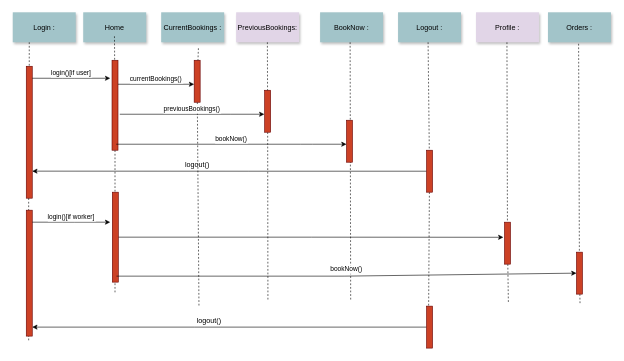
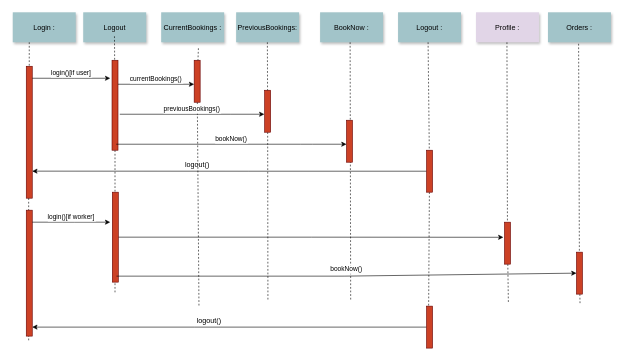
- <mxCell id="5" value="PreviousBookings:" style="shadow=1;fillColor=#e1d5e7;strokeColor=none;" vertex="1" parent="1"><mxGeometry x="393" y="20" width="105" height="50" as="geometry" /></mxCell>
+ <mxCell id="5" value="PreviousBookings:" style="shadow=1;fillColor=#A2C4C9;strokeColor=none" vertex="1" parent="1"><mxGeometry x="393" y="20" width="105" height="50" as="geometry" /></mxCell>
- <mxCell id="4" value="Home" style="shadow=1;fillColor=#A2C4C9;strokeColor=none" vertex="1" parent="1"><mxGeometry x="138" y="20" width="105" height="50" as="geometry" /></mxCell>
+ <mxCell id="4" value="Logout" style="shadow=1;fillColor=#A2C4C9;strokeColor=none" vertex="1" parent="1"><mxGeometry x="138" y="20" width="105" height="50" as="geometry" /></mxCell>
